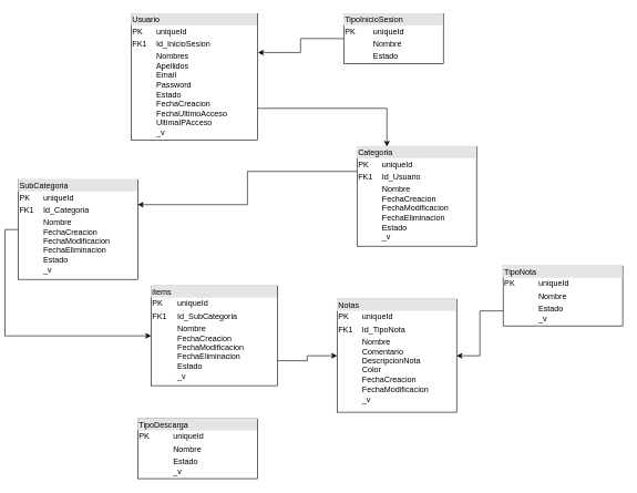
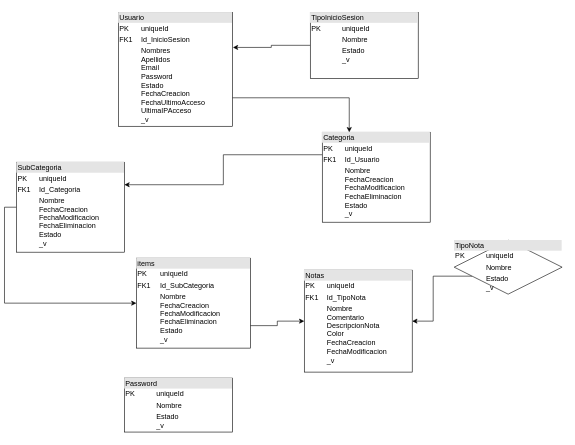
- <mxCell id="5" value="&lt;div style=&quot;box-sizing: border-box ; width: 100% ; background: #e4e4e4 ; padding: 2px&quot;&gt;TipoInicioSesion&lt;/div&gt;&lt;table style=&quot;width: 100% ; font-size: 1em&quot; cellpadding=&quot;2&quot; cellspacing=&quot;0&quot;&gt;&lt;tbody&gt;&lt;tr&gt;&lt;td&gt;PK&lt;/td&gt;&lt;td&gt;uniqueId&lt;/td&gt;&lt;/tr&gt;&lt;tr&gt;&lt;td&gt;&lt;br&gt;&lt;/td&gt;&lt;td&gt;Nombre&lt;/td&gt;&lt;/tr&gt;&lt;tr&gt;&lt;td&gt;&lt;/td&gt;&lt;td&gt;Estado&lt;br&gt;_v&lt;/td&gt;&lt;/tr&gt;&lt;/tbody&gt;&lt;/table&gt;" style="verticalAlign=top;align=left;overflow=fill;html=1;" parent="1" vertex="1"><mxGeometry x="510" y="20" width="150" height="75" as="geometry" /></mxCell>
+ <mxCell id="5" value="&lt;div style=&quot;box-sizing: border-box ; width: 100% ; background: #e4e4e4 ; padding: 2px&quot;&gt;TipoInicioSesion&lt;/div&gt;&lt;table style=&quot;width: 100% ; font-size: 1em&quot; cellpadding=&quot;2&quot; cellspacing=&quot;0&quot;&gt;&lt;tbody&gt;&lt;tr&gt;&lt;td&gt;PK&lt;/td&gt;&lt;td&gt;uniqueId&lt;/td&gt;&lt;/tr&gt;&lt;tr&gt;&lt;td&gt;&lt;br&gt;&lt;/td&gt;&lt;td&gt;Nombre&lt;/td&gt;&lt;/tr&gt;&lt;tr&gt;&lt;td&gt;&lt;/td&gt;&lt;td&gt;Estado&lt;br&gt;_v&lt;/td&gt;&lt;/tr&gt;&lt;/tbody&gt;&lt;/table&gt;" style="verticalAlign=top;align=left;overflow=fill;html=1;" parent="1" vertex="1"><mxGeometry x="510" y="20" width="180" height="110" as="geometry" /></mxCell>
- <mxCell id="14" value="&lt;div style=&quot;box-sizing: border-box ; width: 100% ; background: #e4e4e4 ; padding: 2px&quot;&gt;TipoNota&lt;/div&gt;&lt;table style=&quot;width: 100% ; font-size: 1em&quot; cellpadding=&quot;2&quot; cellspacing=&quot;0&quot;&gt;&lt;tbody&gt;&lt;tr&gt;&lt;td&gt;PK&lt;/td&gt;&lt;td&gt;uniqueId&lt;/td&gt;&lt;/tr&gt;&lt;tr&gt;&lt;td&gt;&lt;br&gt;&lt;/td&gt;&lt;td&gt;Nombre&lt;/td&gt;&lt;/tr&gt;&lt;tr&gt;&lt;td&gt;&lt;/td&gt;&lt;td&gt;Estado&lt;br&gt;_v&lt;br&gt;&lt;br&gt;&lt;/td&gt;&lt;/tr&gt;&lt;/tbody&gt;&lt;/table&gt;" style="verticalAlign=top;align=left;overflow=fill;html=1;" parent="1" vertex="1"><mxGeometry x="750" y="400" width="180" height="90" as="geometry" /></mxCell>
+ <mxCell id="14" value="&lt;div style=&quot;box-sizing: border-box ; width: 100% ; background: #e4e4e4 ; padding: 2px&quot;&gt;TipoNota&lt;/div&gt;&lt;table style=&quot;width: 100% ; font-size: 1em&quot; cellpadding=&quot;2&quot; cellspacing=&quot;0&quot;&gt;&lt;tbody&gt;&lt;tr&gt;&lt;td&gt;PK&lt;/td&gt;&lt;td&gt;uniqueId&lt;/td&gt;&lt;/tr&gt;&lt;tr&gt;&lt;td&gt;&lt;br&gt;&lt;/td&gt;&lt;td&gt;Nombre&lt;/td&gt;&lt;/tr&gt;&lt;tr&gt;&lt;td&gt;&lt;/td&gt;&lt;td&gt;Estado&lt;br&gt;_v&lt;br&gt;&lt;br&gt;&lt;/td&gt;&lt;/tr&gt;&lt;/tbody&gt;&lt;/table&gt;" style="rhombus;verticalAlign=top;align=left;overflow=fill;html=1;" parent="1" vertex="1"><mxGeometry x="750" y="400" width="180" height="90" as="geometry" /></mxCell>
- <mxCell id="15" value="&lt;div style=&quot;box-sizing: border-box ; width: 100% ; background: #e4e4e4 ; padding: 2px&quot;&gt;TipoDescarga&lt;/div&gt;&lt;table style=&quot;width: 100% ; font-size: 1em&quot; cellpadding=&quot;2&quot; cellspacing=&quot;0&quot;&gt;&lt;tbody&gt;&lt;tr&gt;&lt;td&gt;PK&lt;/td&gt;&lt;td&gt;uniqueId&lt;/td&gt;&lt;/tr&gt;&lt;tr&gt;&lt;td&gt;&lt;br&gt;&lt;/td&gt;&lt;td&gt;Nombre&lt;/td&gt;&lt;/tr&gt;&lt;tr&gt;&lt;td&gt;&lt;/td&gt;&lt;td&gt;Estado&lt;br&gt;_v&lt;/td&gt;&lt;/tr&gt;&lt;/tbody&gt;&lt;/table&gt;" style="verticalAlign=top;align=left;overflow=fill;html=1;" vertex="1" parent="1"><mxGeometry x="200" y="630" width="180" height="90" as="geometry" /></mxCell>
+ <mxCell id="15" value="&lt;div style=&quot;box-sizing: border-box ; width: 100% ; background: #e4e4e4 ; padding: 2px&quot;&gt;Password&lt;/div&gt;&lt;table style=&quot;width: 100% ; font-size: 1em&quot; cellpadding=&quot;2&quot; cellspacing=&quot;0&quot;&gt;&lt;tbody&gt;&lt;tr&gt;&lt;td&gt;PK&lt;/td&gt;&lt;td&gt;uniqueId&lt;/td&gt;&lt;/tr&gt;&lt;tr&gt;&lt;td&gt;&lt;br&gt;&lt;/td&gt;&lt;td&gt;Nombre&lt;/td&gt;&lt;/tr&gt;&lt;tr&gt;&lt;td&gt;&lt;/td&gt;&lt;td&gt;Estado&lt;br&gt;_v&lt;/td&gt;&lt;/tr&gt;&lt;/tbody&gt;&lt;/table&gt;" style="verticalAlign=top;align=left;overflow=fill;html=1;" vertex="1" parent="1"><mxGeometry x="200" y="630" width="180" height="90" as="geometry" /></mxCell>
